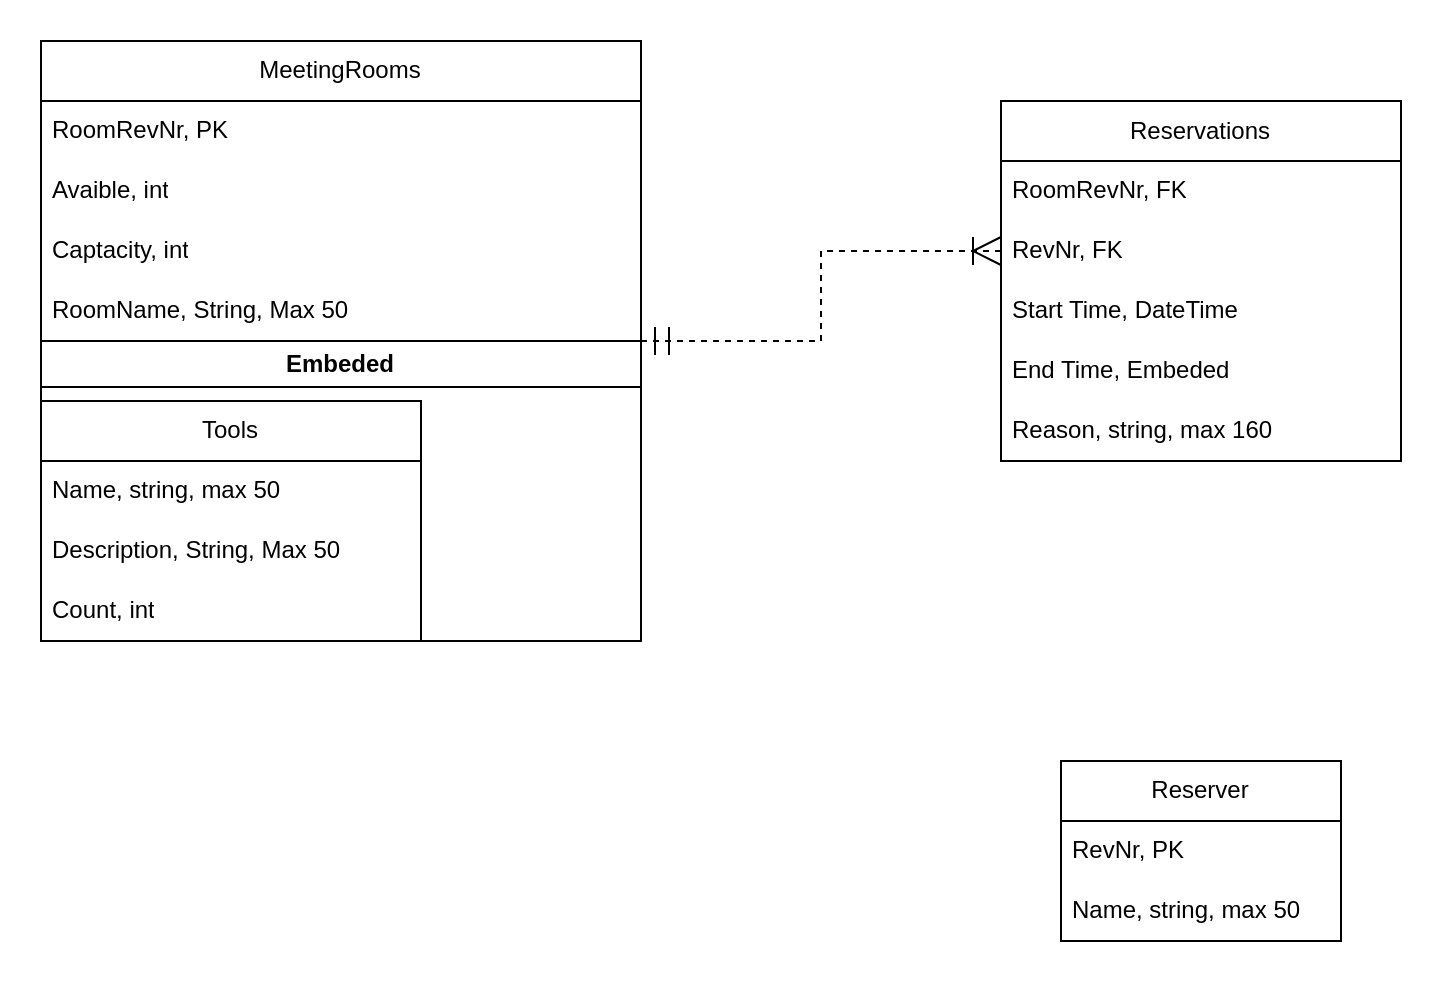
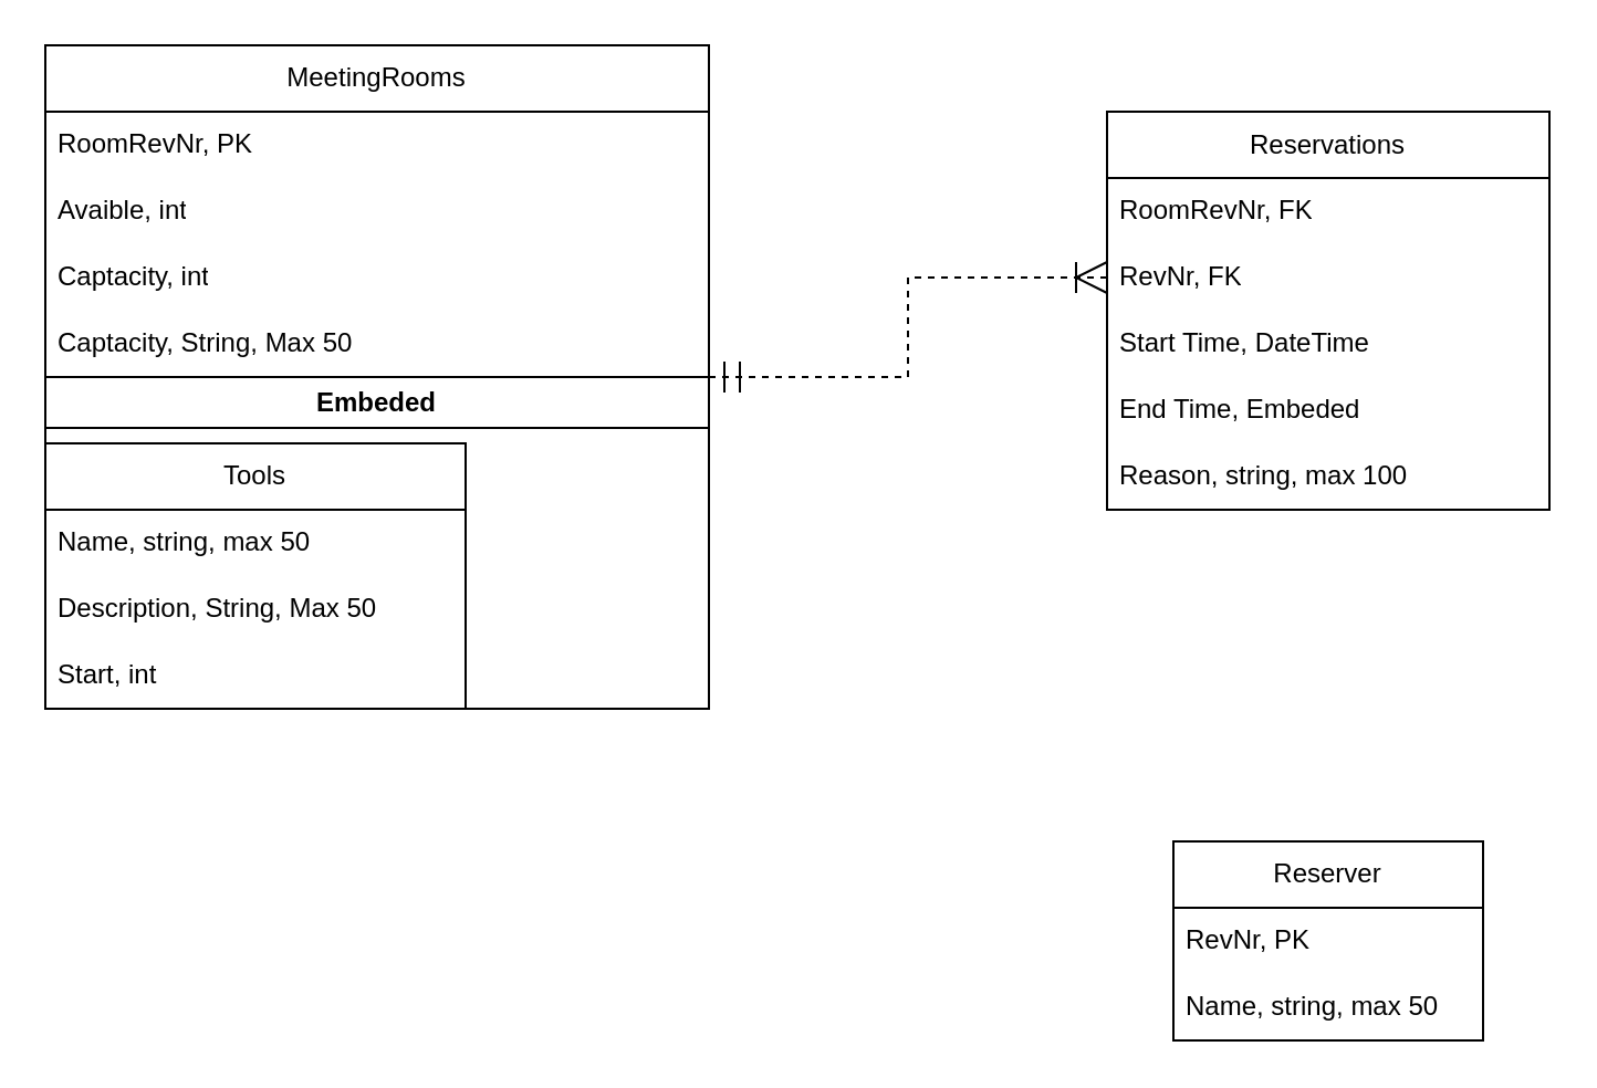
- <mxCell id="12" value="RoomName, String, Max 50" style="text;strokeColor=none;fillColor=none;align=left;verticalAlign=middle;spacingLeft=4;spacingRight=4;overflow=hidden;points=[[0,0.5],[1,0.5]];portConstraint=eastwest;rotatable=0;whiteSpace=wrap;html=1;" parent="8" vertex="1"><mxGeometry y="120" width="300" height="30" as="geometry" /></mxCell>
+ <mxCell id="12" value="Captacity, String, Max 50" style="text;strokeColor=none;fillColor=none;align=left;verticalAlign=middle;spacingLeft=4;spacingRight=4;overflow=hidden;points=[[0,0.5],[1,0.5]];portConstraint=eastwest;rotatable=0;whiteSpace=wrap;html=1;" parent="8" vertex="1"><mxGeometry y="120" width="300" height="30" as="geometry" /></mxCell>
- <mxCell id="7" value="Reason, string, max 160" style="text;strokeColor=none;fillColor=none;align=left;verticalAlign=middle;spacingLeft=4;spacingRight=4;overflow=hidden;points=[[0,0.5],[1,0.5]];portConstraint=eastwest;rotatable=0;whiteSpace=wrap;html=1;" parent="2" vertex="1"><mxGeometry y="150" width="200" height="30" as="geometry" /></mxCell>
+ <mxCell id="7" value="Reason, string, max 100" style="text;strokeColor=none;fillColor=none;align=left;verticalAlign=middle;spacingLeft=4;spacingRight=4;overflow=hidden;points=[[0,0.5],[1,0.5]];portConstraint=eastwest;rotatable=0;whiteSpace=wrap;html=1;" parent="2" vertex="1"><mxGeometry y="150" width="200" height="30" as="geometry" /></mxCell>
- <mxCell id="17" value="Count, int" style="text;strokeColor=none;fillColor=none;align=left;verticalAlign=middle;spacingLeft=4;spacingRight=4;overflow=hidden;points=[[0,0.5],[1,0.5]];portConstraint=eastwest;rotatable=0;whiteSpace=wrap;html=1;" parent="14" vertex="1"><mxGeometry y="90" width="190" height="30" as="geometry" /></mxCell>
+ <mxCell id="17" value="Start, int" style="text;strokeColor=none;fillColor=none;align=left;verticalAlign=middle;spacingLeft=4;spacingRight=4;overflow=hidden;points=[[0,0.5],[1,0.5]];portConstraint=eastwest;rotatable=0;whiteSpace=wrap;html=1;" parent="14" vertex="1"><mxGeometry y="90" width="190" height="30" as="geometry" /></mxCell>
